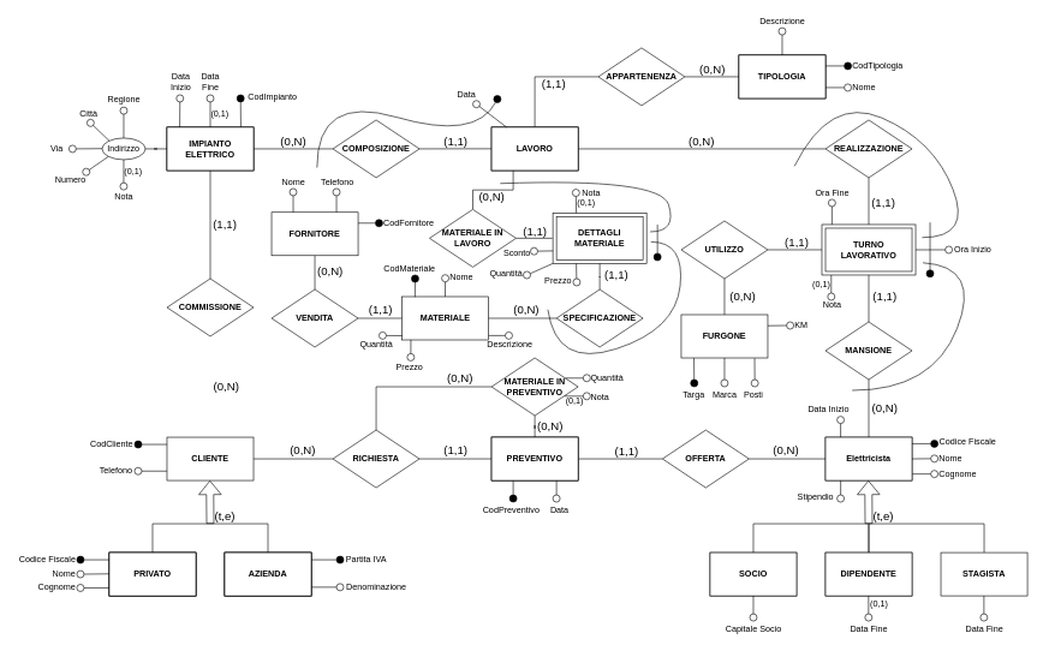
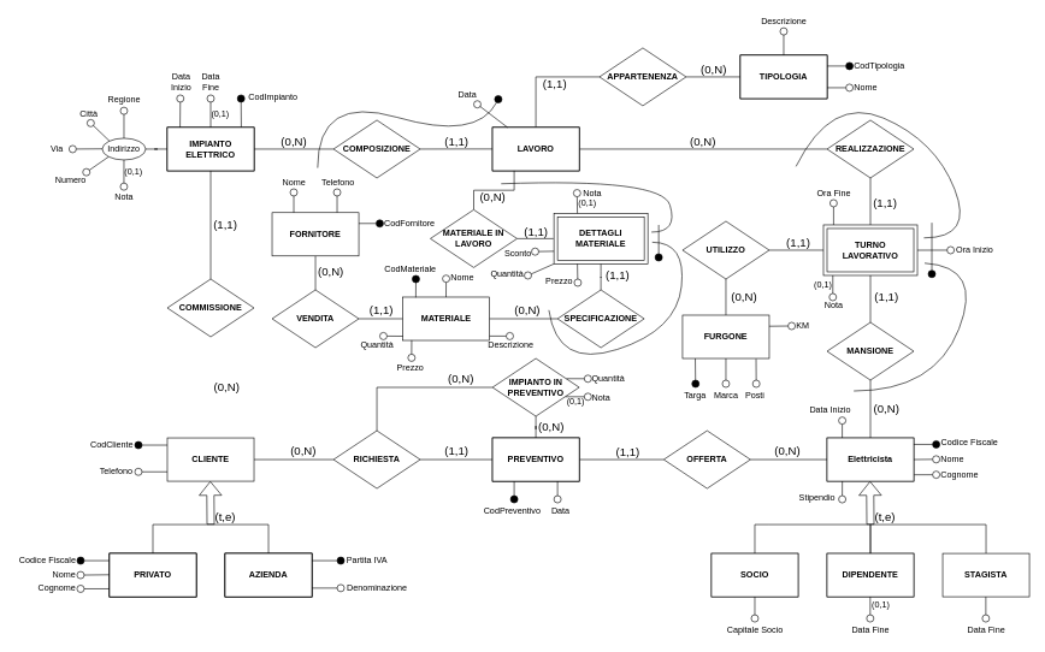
- <mxCell id="40" value="&lt;b&gt;MATERIALE IN&lt;br&gt;PREVENTIVO&lt;br&gt;&lt;/b&gt;" style="rhombus;whiteSpace=wrap;html=1;" parent="1" vertex="1"><mxGeometry x="681" y="496" width="120" height="80" as="geometry" /></mxCell>
+ <mxCell id="40" value="&lt;b&gt;IMPIANTO IN&lt;br&gt;PREVENTIVO&lt;br&gt;&lt;/b&gt;" style="rhombus;whiteSpace=wrap;html=1;" parent="1" vertex="1"><mxGeometry x="681" y="496" width="120" height="80" as="geometry" /></mxCell>
